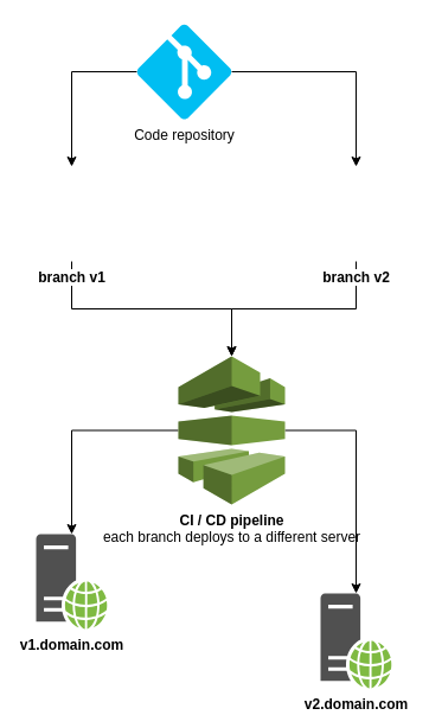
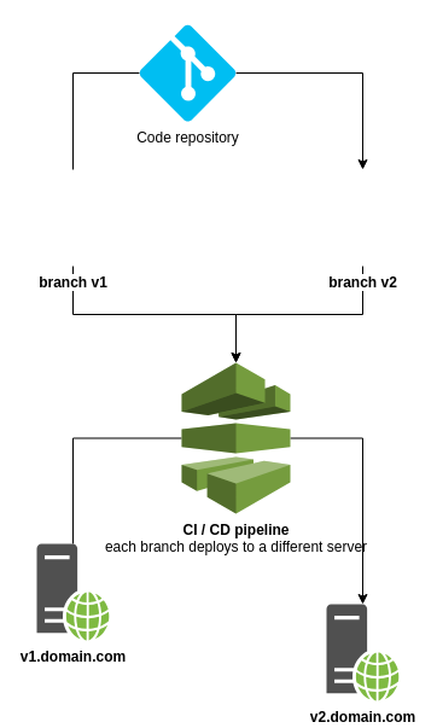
- <mxCell id="2" style="edgeStyle=orthogonalEdgeStyle;rounded=0;orthogonalLoop=1;jettySize=auto;html=1;" edge="1" parent="1" source="4" target="6"><mxGeometry relative="1" as="geometry" /></mxCell>
+ <mxCell id="2" style="edgeStyle=orthogonalEdgeStyle;rounded=0;orthogonalLoop=1;jettySize=auto;html=1;endArrow=none;" edge="1" parent="1" source="4" target="6"><mxGeometry relative="1" as="geometry" /></mxCell>
- <mxCell id="9" style="edgeStyle=orthogonalEdgeStyle;rounded=0;orthogonalLoop=1;jettySize=auto;html=1;" edge="1" parent="1" source="11" target="12"><mxGeometry relative="1" as="geometry" /></mxCell>
+ <mxCell id="9" style="edgeStyle=orthogonalEdgeStyle;rounded=0;orthogonalLoop=1;jettySize=auto;html=1;endArrow=none;" edge="1" parent="1" source="11" target="12"><mxGeometry relative="1" as="geometry" /></mxCell>
